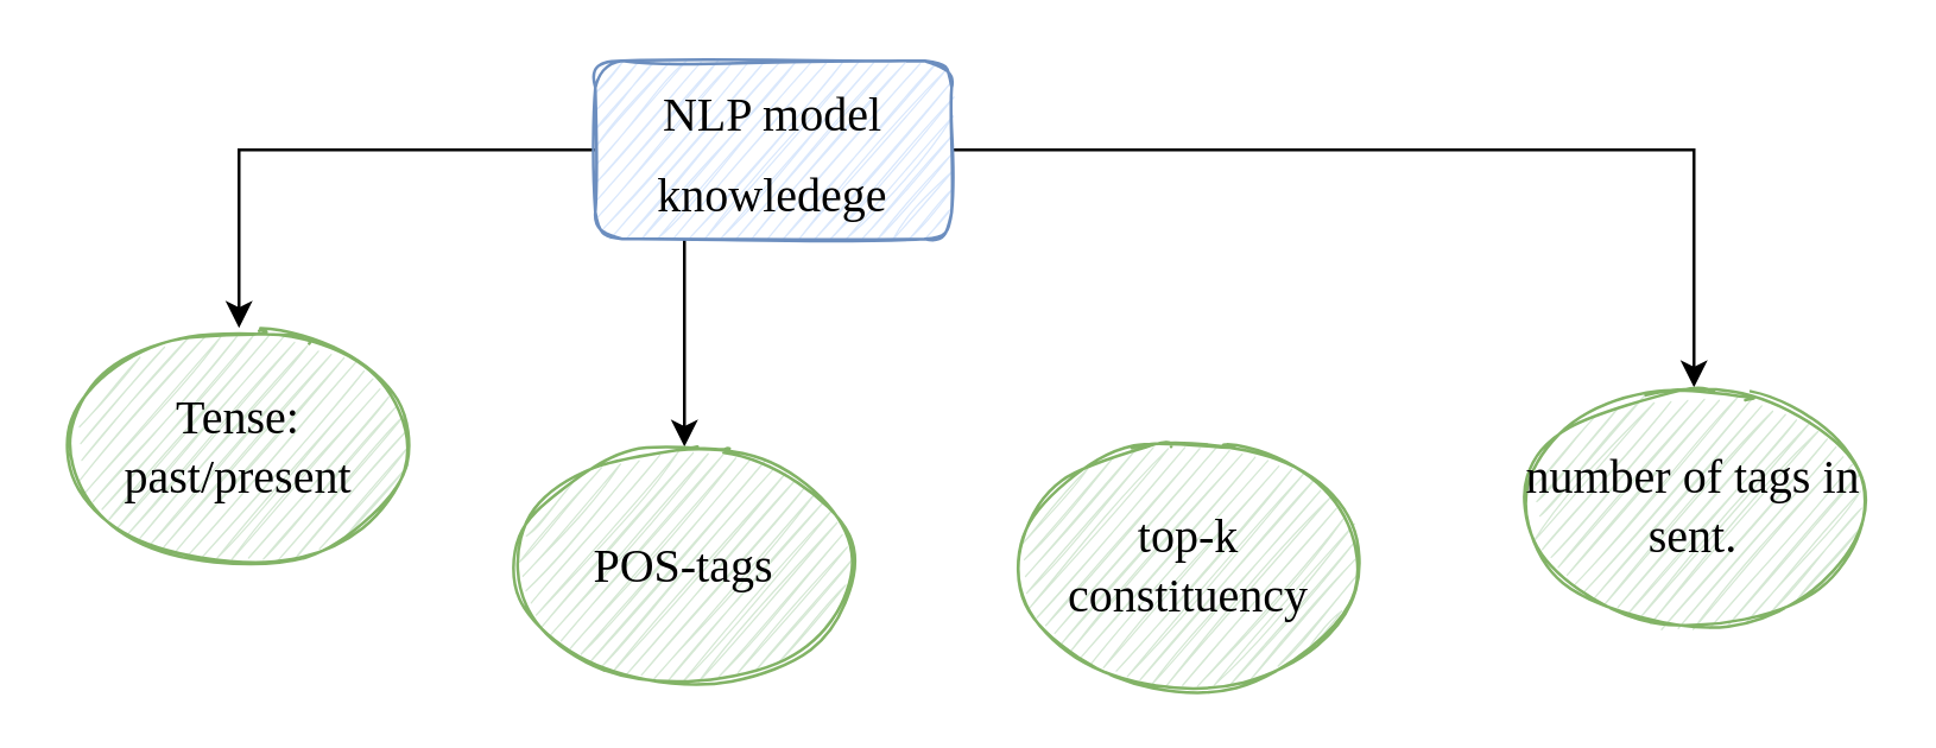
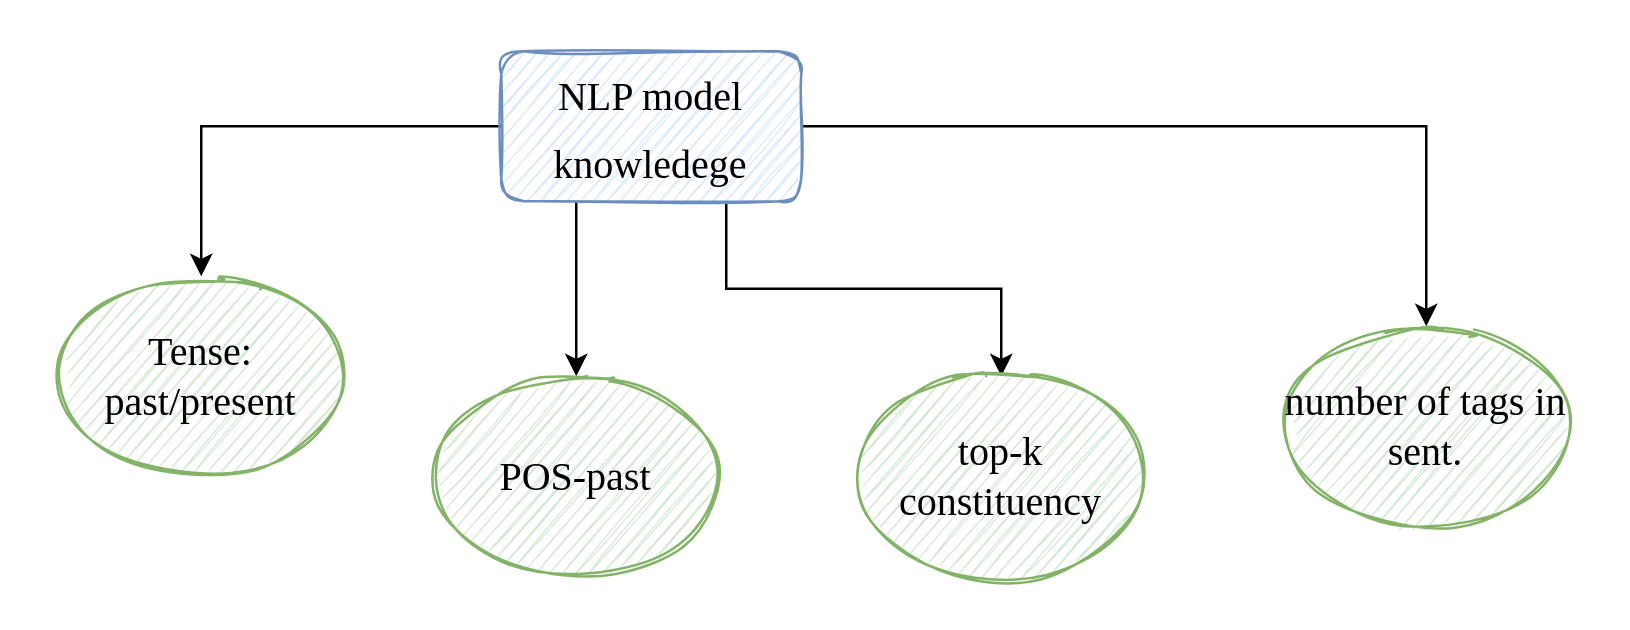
+ <mxCell id="5" style="edgeStyle=orthogonalEdgeStyle;rounded=0;orthogonalLoop=1;jettySize=auto;html=1;exitX=0.75;exitY=1;exitDx=0;exitDy=0;entryX=0.5;entryY=0;entryDx=0;entryDy=0;" edge="1" parent="1" source="6" target="10"><mxGeometry relative="1" as="geometry" /></mxCell>
- <mxCell id="8" value="POS-tags" style="ellipse;whiteSpace=wrap;html=1;fontFamily=Georgia;fontSize=16;sketch=1;fillColor=#d5e8d4;strokeColor=#82b366;" parent="1" vertex="1"><mxGeometry x="170" y="150" width="120" height="80" as="geometry" /></mxCell>
+ <mxCell id="8" value="POS-past" style="ellipse;whiteSpace=wrap;html=1;fontFamily=Georgia;fontSize=16;sketch=1;fillColor=#d5e8d4;strokeColor=#82b366;" parent="1" vertex="1"><mxGeometry x="170" y="150" width="120" height="80" as="geometry" /></mxCell>
